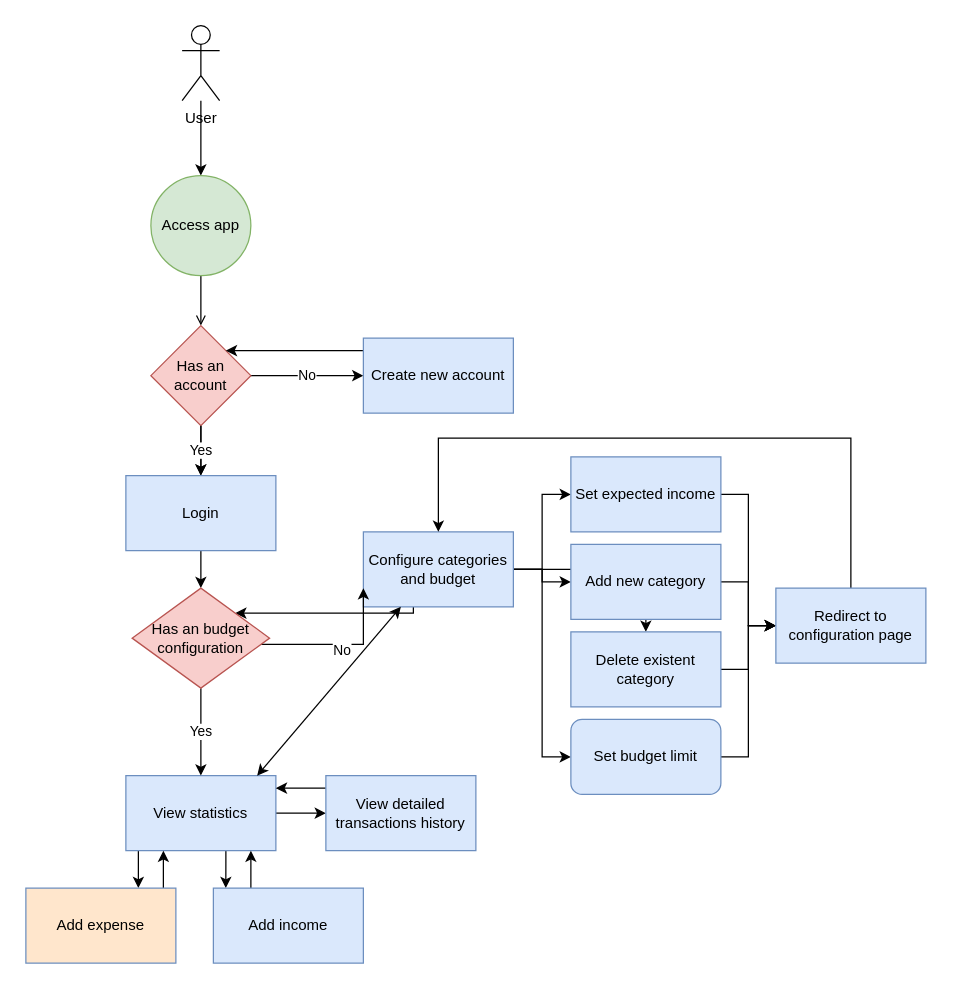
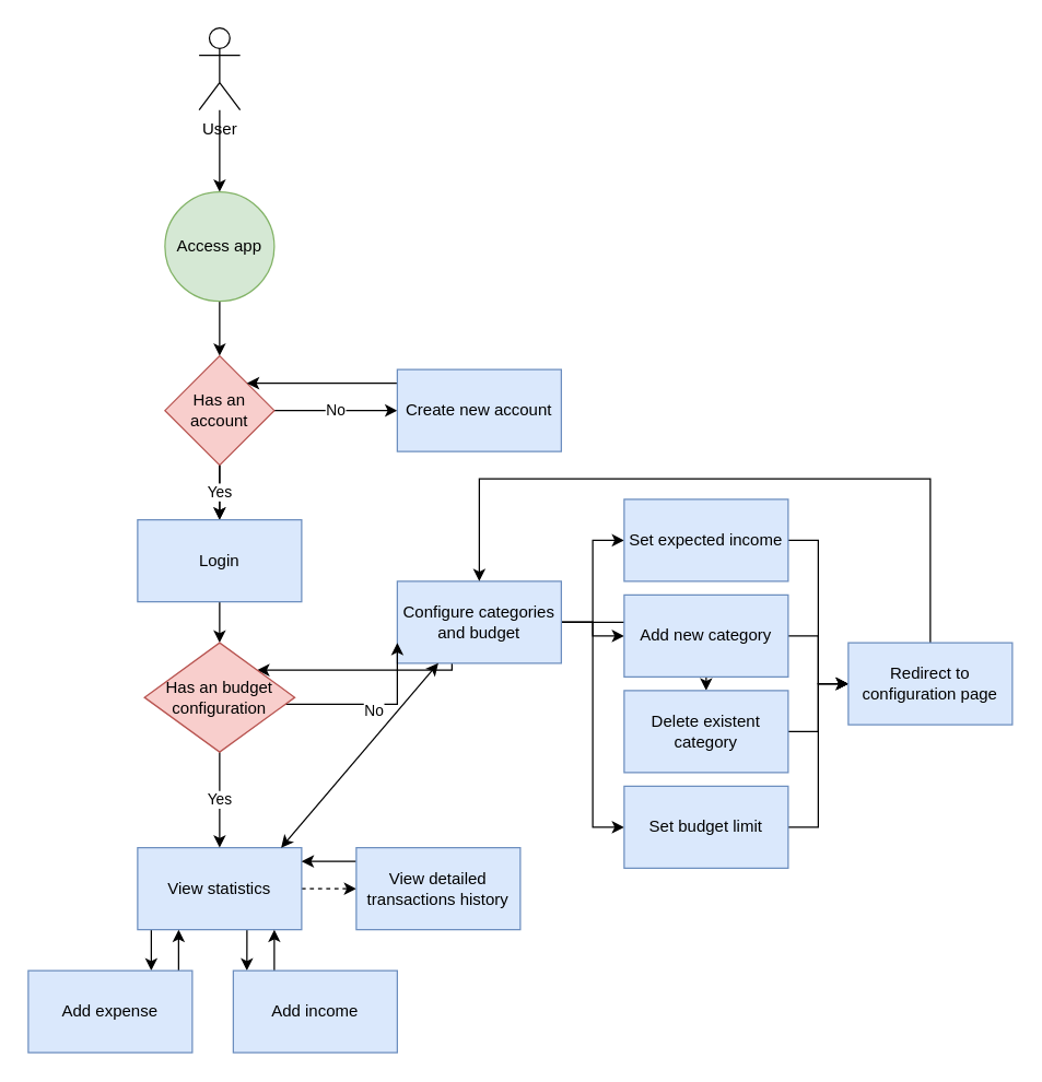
- <mxCell id="4" style="edgeStyle=orthogonalEdgeStyle;rounded=0;orthogonalLoop=1;jettySize=auto;html=1;entryX=0.5;entryY=0;entryDx=0;entryDy=0;endArrow=open;" parent="1" source="5" target="8" edge="1"><mxGeometry relative="1" as="geometry" /></mxCell>
+ <mxCell id="4" style="edgeStyle=orthogonalEdgeStyle;rounded=0;orthogonalLoop=1;jettySize=auto;html=1;entryX=0.5;entryY=0;entryDx=0;entryDy=0;" parent="1" source="5" target="8" edge="1"><mxGeometry relative="1" as="geometry" /></mxCell>
- <mxCell id="38" value="Set budget limit" style="whiteSpace=wrap;html=1;fillColor=#dae8fc;strokeColor=#6c8ebf;rounded=1;" parent="1" vertex="1"><mxGeometry x="456" y="575" width="120" height="60" as="geometry" /></mxCell>
+ <mxCell id="38" value="Set budget limit" style="rounded=0;whiteSpace=wrap;html=1;fillColor=#dae8fc;strokeColor=#6c8ebf;" parent="1" vertex="1"><mxGeometry x="456" y="575" width="120" height="60" as="geometry" /></mxCell>
- <mxCell id="16" style="edgeStyle=orthogonalEdgeStyle;rounded=0;orthogonalLoop=1;jettySize=auto;html=1;entryX=0;entryY=0.5;entryDx=0;entryDy=0;" parent="1" source="17" target="40" edge="1"><mxGeometry relative="1" as="geometry" /></mxCell>
+ <mxCell id="16" style="edgeStyle=orthogonalEdgeStyle;rounded=0;orthogonalLoop=1;jettySize=auto;html=1;entryX=0;entryY=0.5;entryDx=0;entryDy=0;dashed=1;" parent="1" source="17" target="40" edge="1"><mxGeometry relative="1" as="geometry" /></mxCell>
- <mxCell id="25" value="Add expense" style="rounded=0;whiteSpace=wrap;html=1;fillColor=#ffe6cc;strokeColor=#6c8ebf;" parent="1" vertex="1"><mxGeometry x="20" y="710" width="120" height="60" as="geometry" /></mxCell>
+ <mxCell id="25" value="Add expense" style="rounded=0;whiteSpace=wrap;html=1;fillColor=#dae8fc;strokeColor=#6c8ebf;" parent="1" vertex="1"><mxGeometry x="20" y="710" width="120" height="60" as="geometry" /></mxCell>
